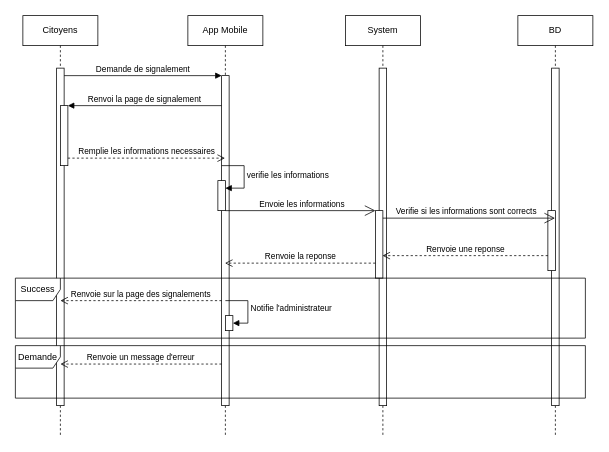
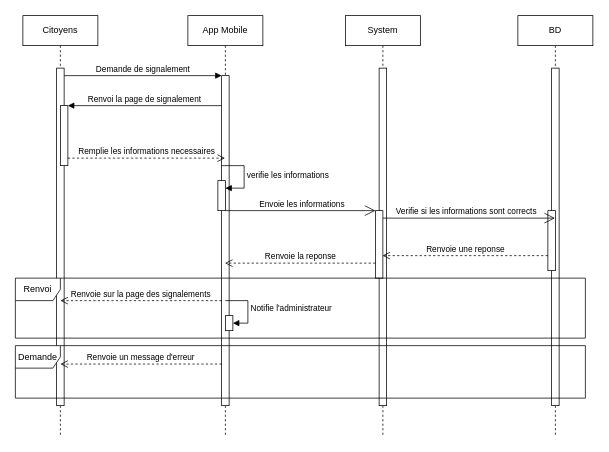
- <mxCell id="28" value="Success" style="shape=umlFrame;whiteSpace=wrap;html=1;pointerEvents=0;" parent="1" vertex="1"><mxGeometry x="20" y="370" width="760" height="80" as="geometry" /></mxCell>
+ <mxCell id="28" value="Renvoi" style="shape=umlFrame;whiteSpace=wrap;html=1;pointerEvents=0;" parent="1" vertex="1"><mxGeometry x="20" y="370" width="760" height="80" as="geometry" /></mxCell>
